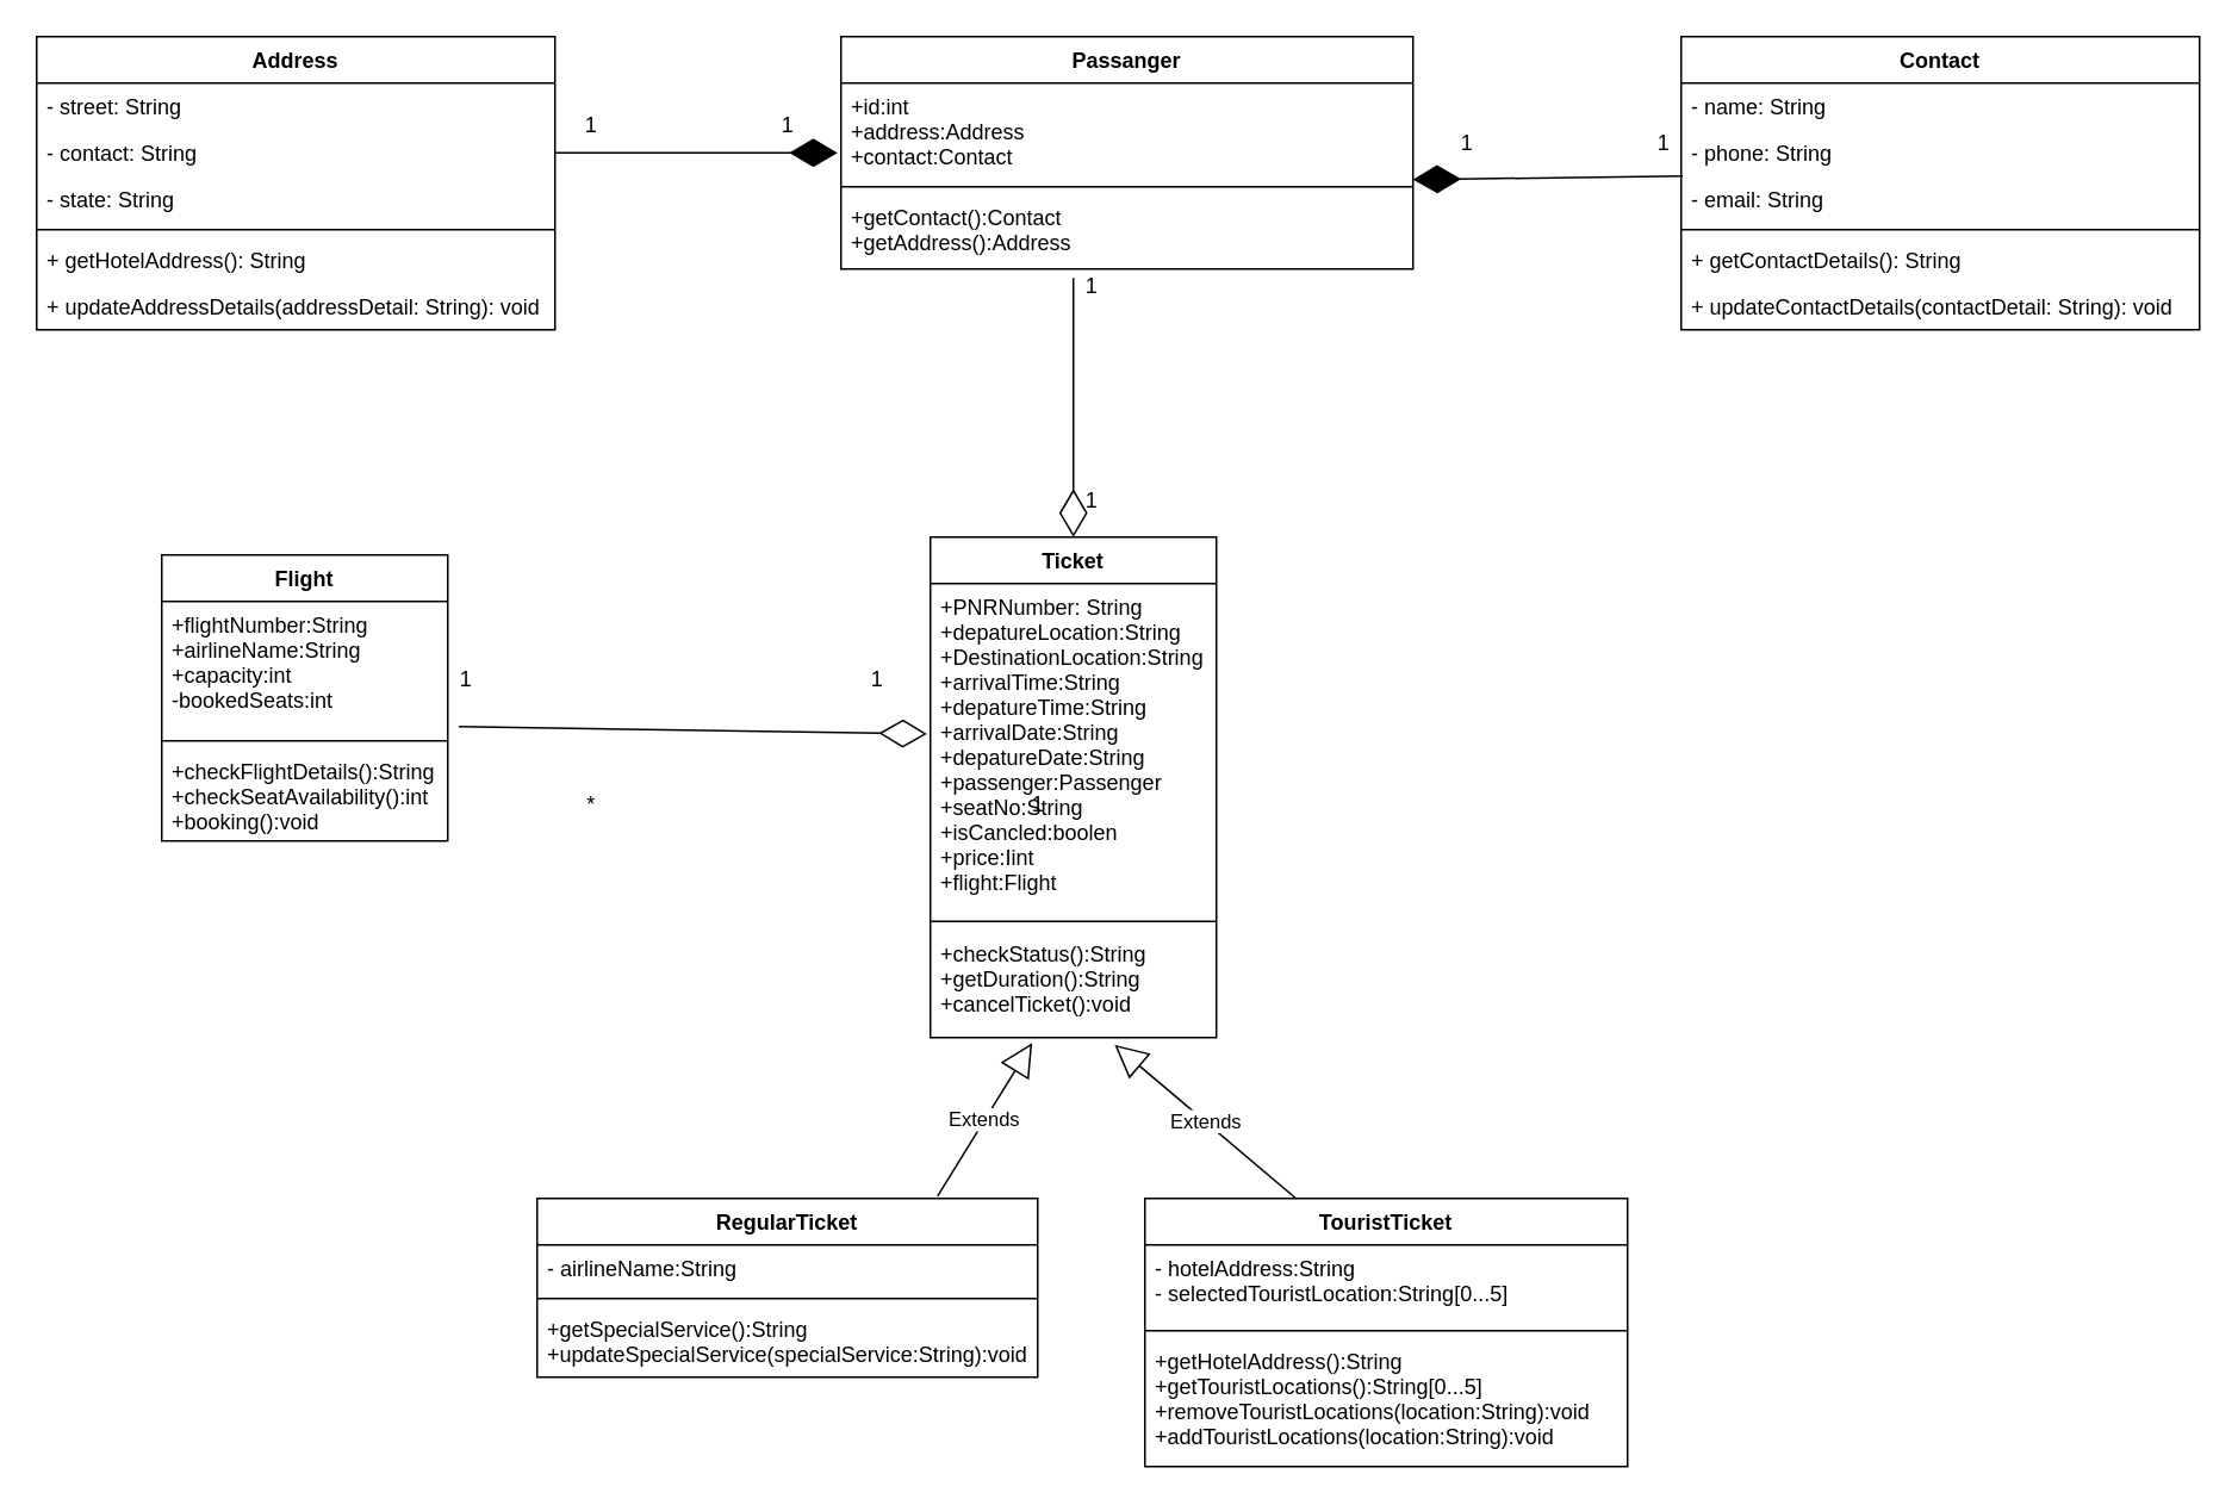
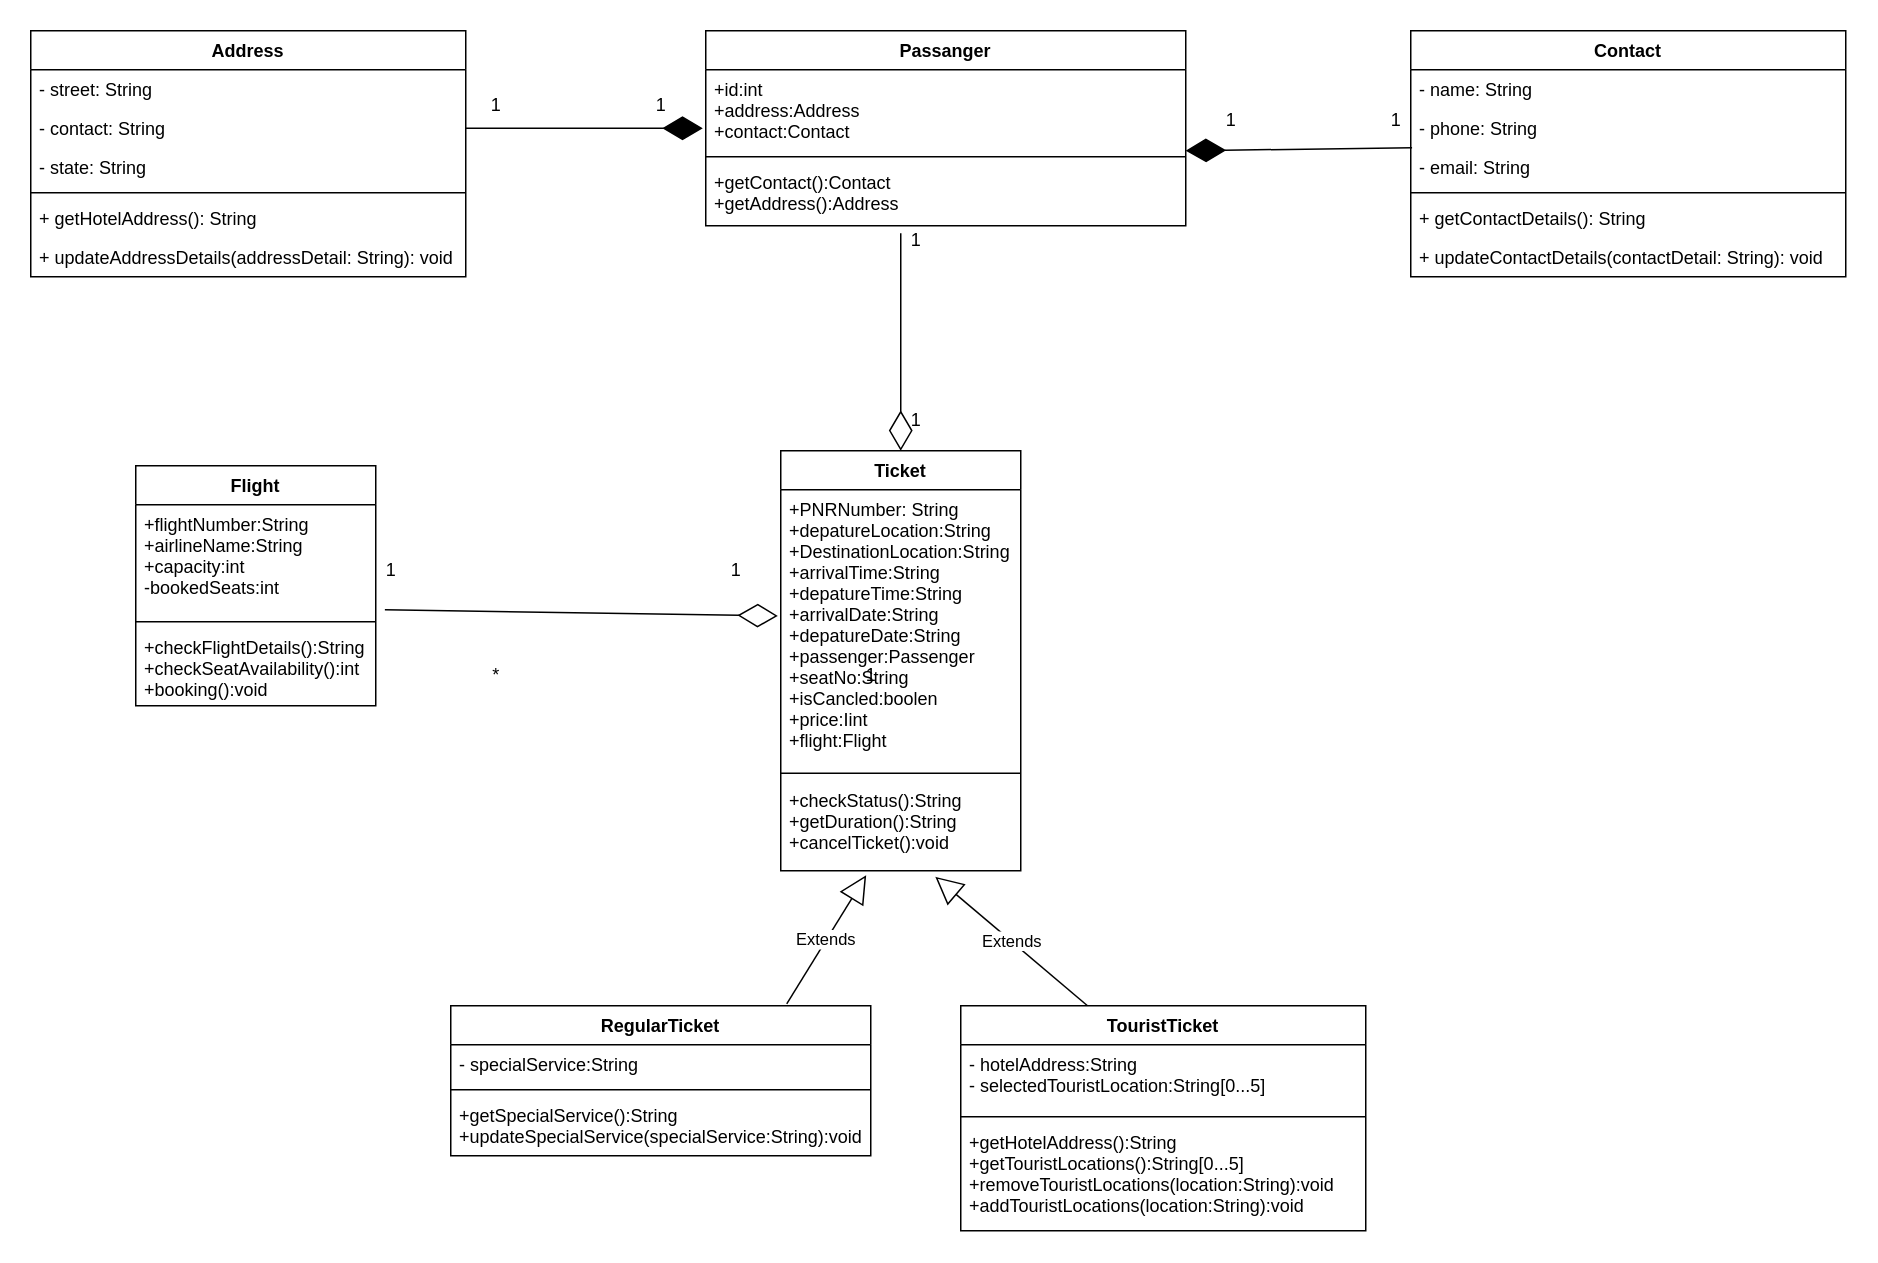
- <mxCell id="7" value="- airlineName:String" style="text;strokeColor=none;fillColor=none;align=left;verticalAlign=top;spacingLeft=4;spacingRight=4;overflow=hidden;rotatable=0;points=[[0,0.5],[1,0.5]];portConstraint=eastwest;" parent="6" vertex="1"><mxGeometry y="26" width="280" height="26" as="geometry" /></mxCell>
+ <mxCell id="7" value="- specialService:String" style="text;strokeColor=none;fillColor=none;align=left;verticalAlign=top;spacingLeft=4;spacingRight=4;overflow=hidden;rotatable=0;points=[[0,0.5],[1,0.5]];portConstraint=eastwest;" parent="6" vertex="1"><mxGeometry y="26" width="280" height="26" as="geometry" /></mxCell>
